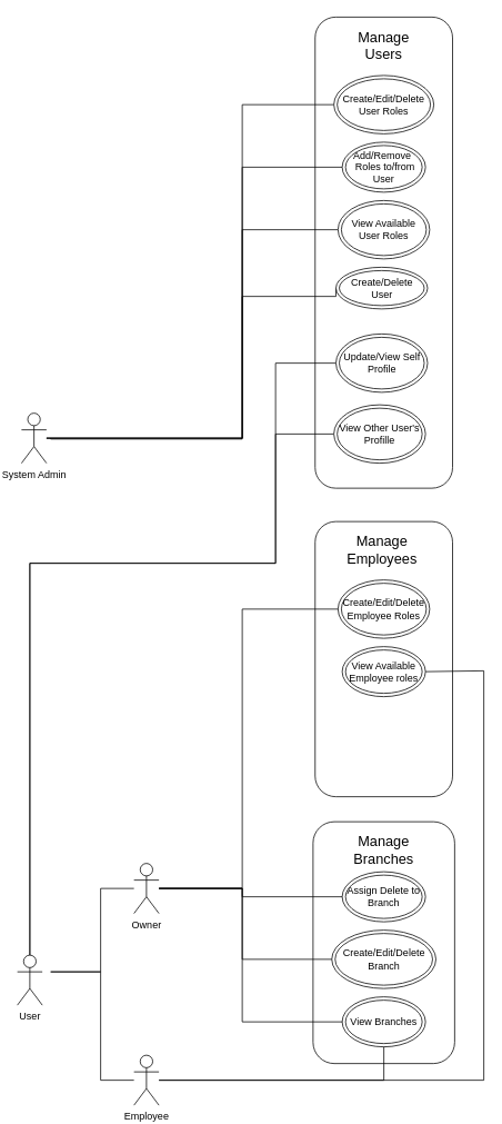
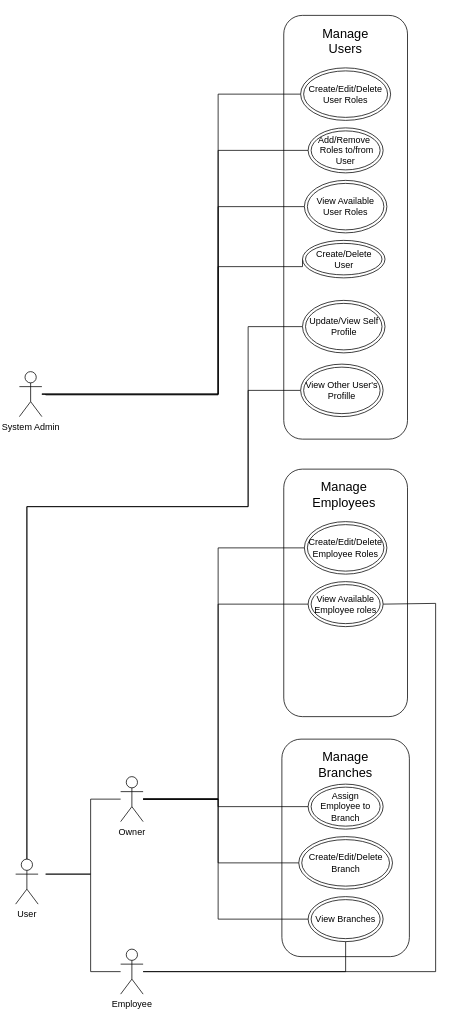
+ <mxCell id="12" style="edgeStyle=orthogonalEdgeStyle;rounded=0;orthogonalLoop=1;jettySize=auto;html=1;entryX=0;entryY=0.5;entryDx=0;entryDy=0;endArrow=none;endFill=0;" edge="1" parent="1" source="13" target="30"><mxGeometry relative="1" as="geometry"><Array as="points"><mxPoint x="290" y="1065" /><mxPoint x="290" y="805" /></Array></mxGeometry></mxCell>
- <mxCell id="20" value="Assign Delete to Branch" style="ellipse;shape=doubleEllipse;whiteSpace=wrap;html=1;" vertex="1" parent="1"><mxGeometry x="410" y="1045" width="100" height="60" as="geometry" /></mxCell>
+ <mxCell id="20" value="Assign Employee to Branch" style="ellipse;shape=doubleEllipse;whiteSpace=wrap;html=1;" vertex="1" parent="1"><mxGeometry x="410" y="1045" width="100" height="60" as="geometry" /></mxCell>
